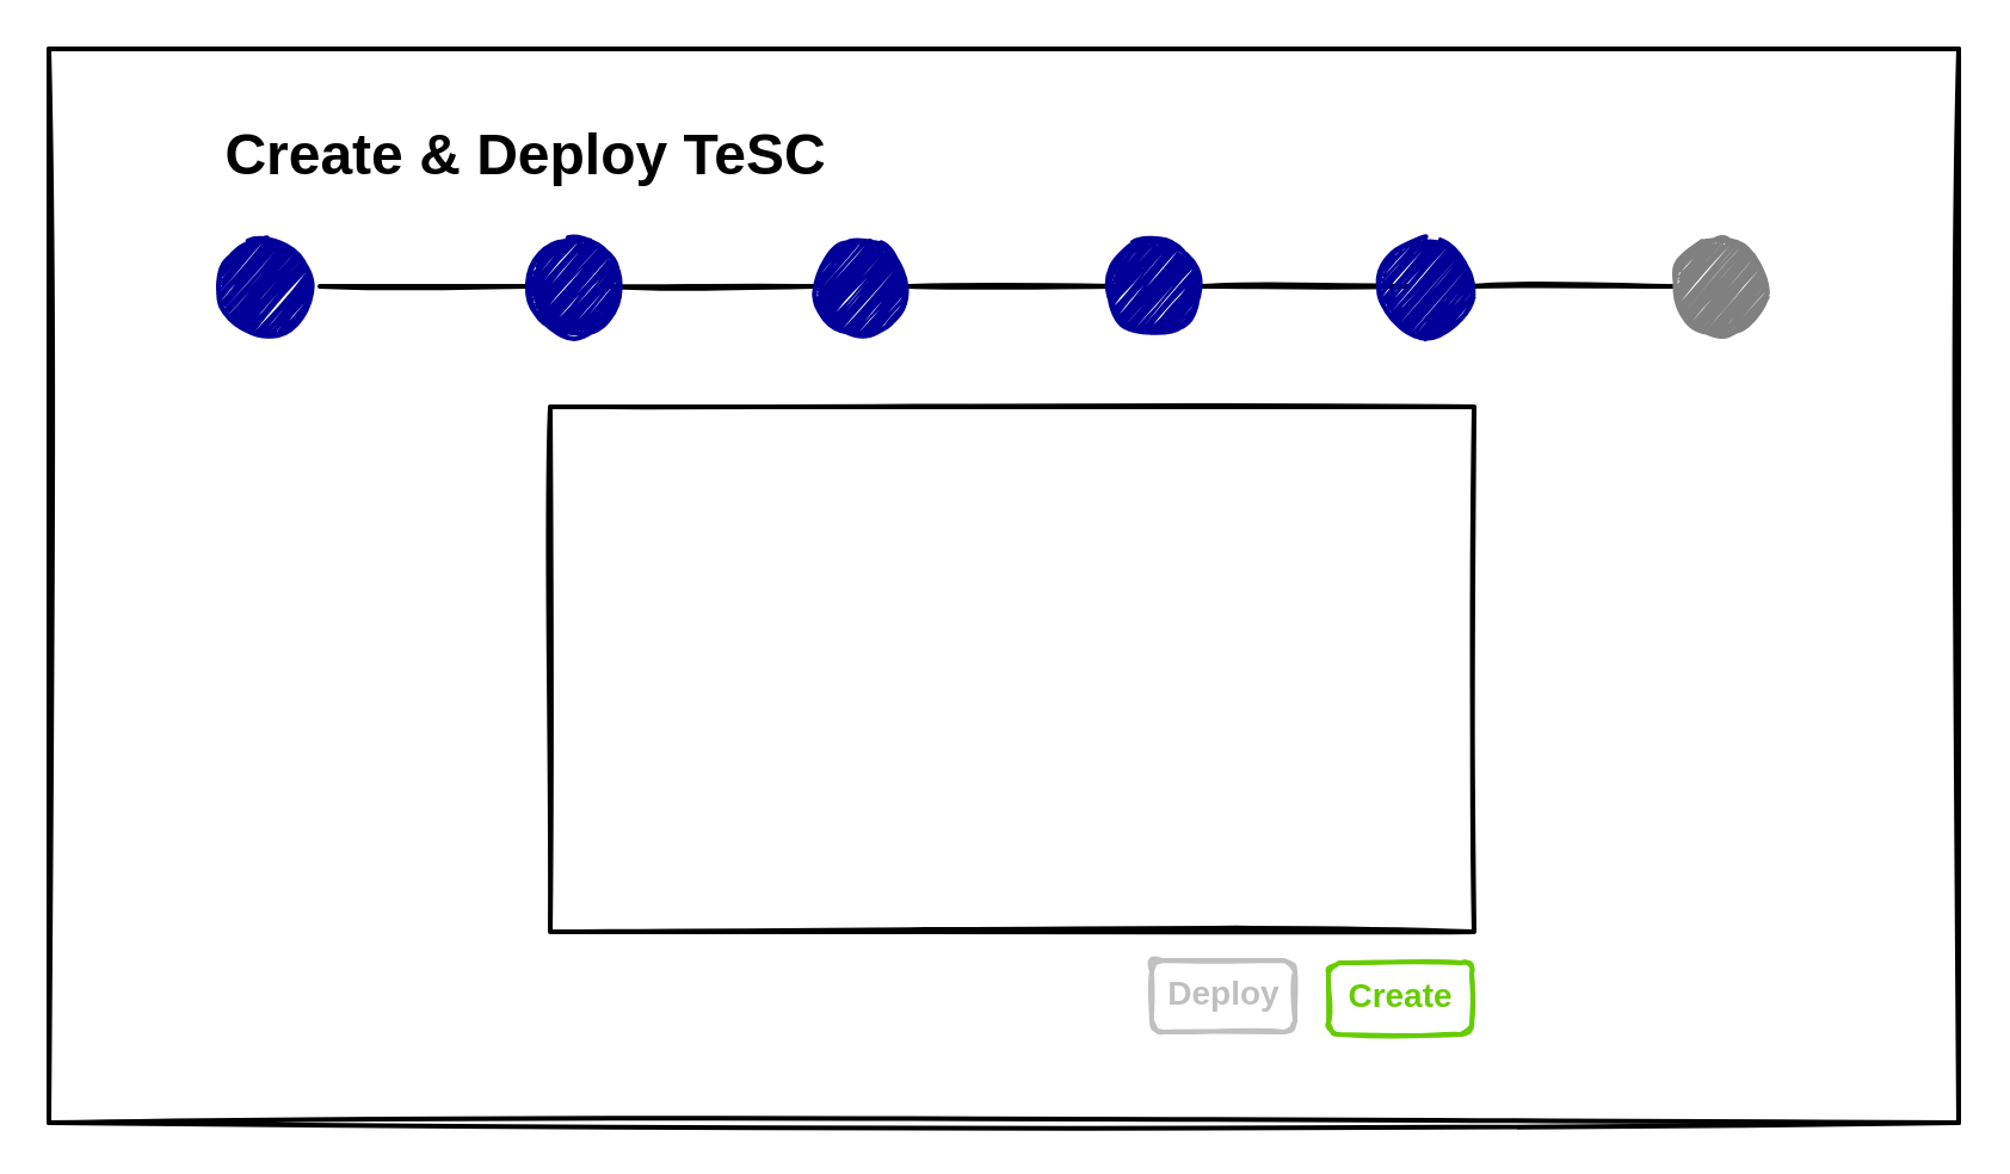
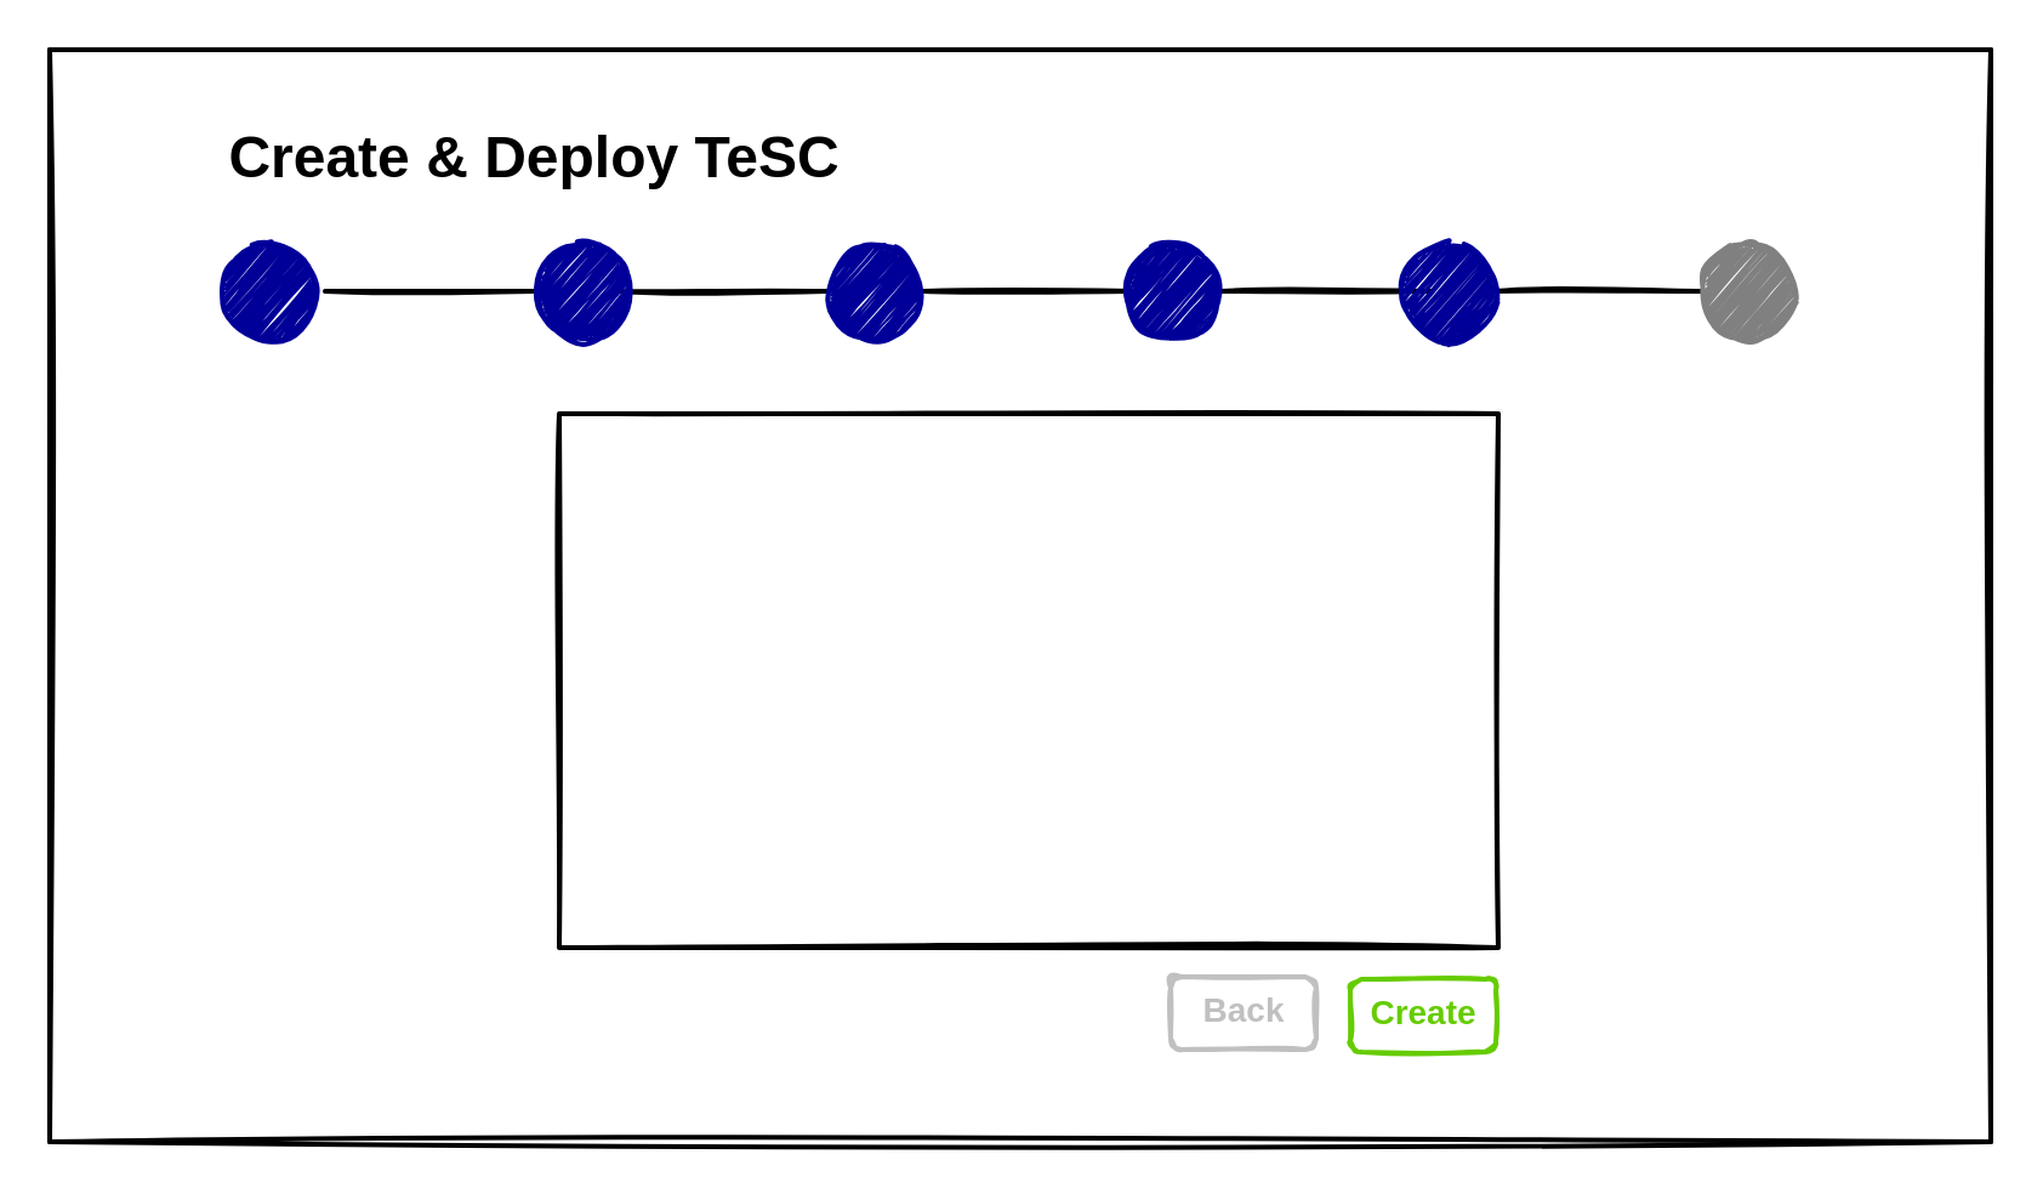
- <mxCell id="22" value="&lt;font style=&quot;font-size: 14px&quot; color=&quot;#c0c0c0&quot;&gt;&lt;b&gt;Deploy&lt;/b&gt;&lt;/font&gt;" style="text;html=1;strokeColor=none;fillColor=none;align=center;verticalAlign=middle;whiteSpace=wrap;rounded=0;" parent="1" vertex="1"><mxGeometry x="480" y="406" width="65" height="20" as="geometry" /></mxCell>
+ <mxCell id="22" value="&lt;font style=&quot;font-size: 14px&quot; color=&quot;#c0c0c0&quot;&gt;&lt;b&gt;Back&lt;/b&gt;&lt;/font&gt;" style="text;html=1;strokeColor=none;fillColor=none;align=center;verticalAlign=middle;whiteSpace=wrap;rounded=0;" parent="1" vertex="1"><mxGeometry x="480" y="406" width="65" height="20" as="geometry" /></mxCell>
